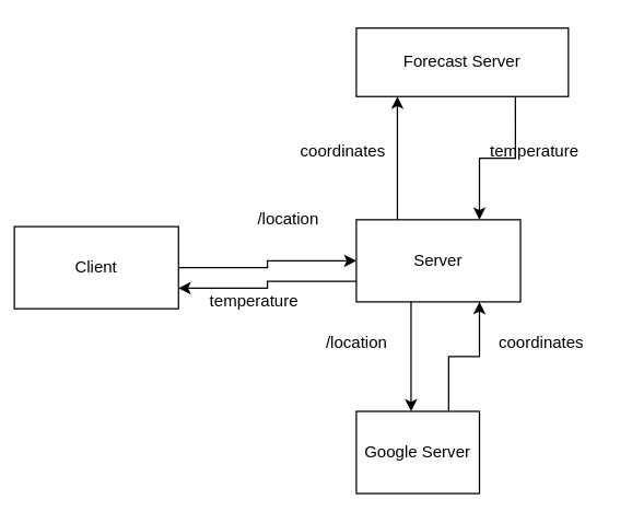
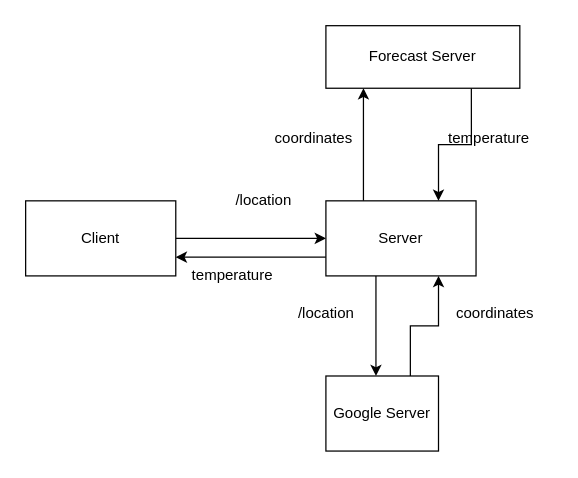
- <mxCell id="3" value="Client" style="rounded=0;whiteSpace=wrap;html=1;" parent="1" vertex="1"><mxGeometry x="10" y="165" width="120" height="60" as="geometry" /></mxCell>
+ <mxCell id="3" value="Client" style="rounded=0;whiteSpace=wrap;html=1;" parent="1" vertex="1"><mxGeometry x="20" y="160" width="120" height="60" as="geometry" /></mxCell>
